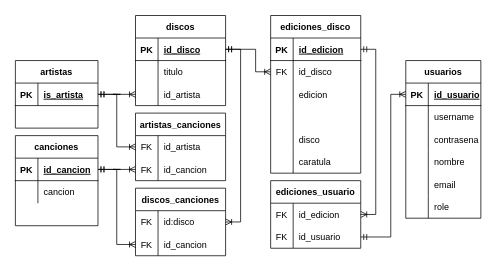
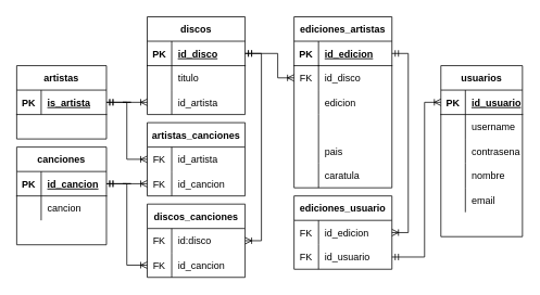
- <mxCell id="41" value="ediciones_disco" style="shape=table;startSize=30;container=1;collapsible=1;childLayout=tableLayout;fixedRows=1;rowLines=0;fontStyle=1;align=center;resizeLast=1;" vertex="1" parent="1"><mxGeometry x="360" y="20" width="120" height="210" as="geometry"><mxRectangle x="120" y="30" width="80" height="30" as="alternateBounds" /></mxGeometry></mxCell>
+ <mxCell id="41" value="ediciones_artistas" style="shape=table;startSize=30;container=1;collapsible=1;childLayout=tableLayout;fixedRows=1;rowLines=0;fontStyle=1;align=center;resizeLast=1;" vertex="1" parent="1"><mxGeometry x="360" y="20" width="120" height="210" as="geometry"><mxRectangle x="120" y="30" width="80" height="30" as="alternateBounds" /></mxGeometry></mxCell>
- <mxCell id="55" value="disco" style="shape=partialRectangle;overflow=hidden;connectable=0;fillColor=none;top=0;left=0;bottom=0;right=0;align=left;spacingLeft=6;" vertex="1" parent="53"><mxGeometry x="30" width="90" height="30" as="geometry"><mxRectangle width="90" height="30" as="alternateBounds" /></mxGeometry></mxCell>
+ <mxCell id="55" value="pais" style="shape=partialRectangle;overflow=hidden;connectable=0;fillColor=none;top=0;left=0;bottom=0;right=0;align=left;spacingLeft=6;" vertex="1" parent="53"><mxGeometry x="30" width="90" height="30" as="geometry"><mxRectangle width="90" height="30" as="alternateBounds" /></mxGeometry></mxCell>
- <mxCell id="84" value="role" style="shape=partialRectangle;overflow=hidden;connectable=0;fillColor=none;top=0;left=0;bottom=0;right=0;align=left;spacingLeft=6;" vertex="1" parent="82"><mxGeometry x="30" width="70" height="30" as="geometry"><mxRectangle width="70" height="30" as="alternateBounds" /></mxGeometry></mxCell>
